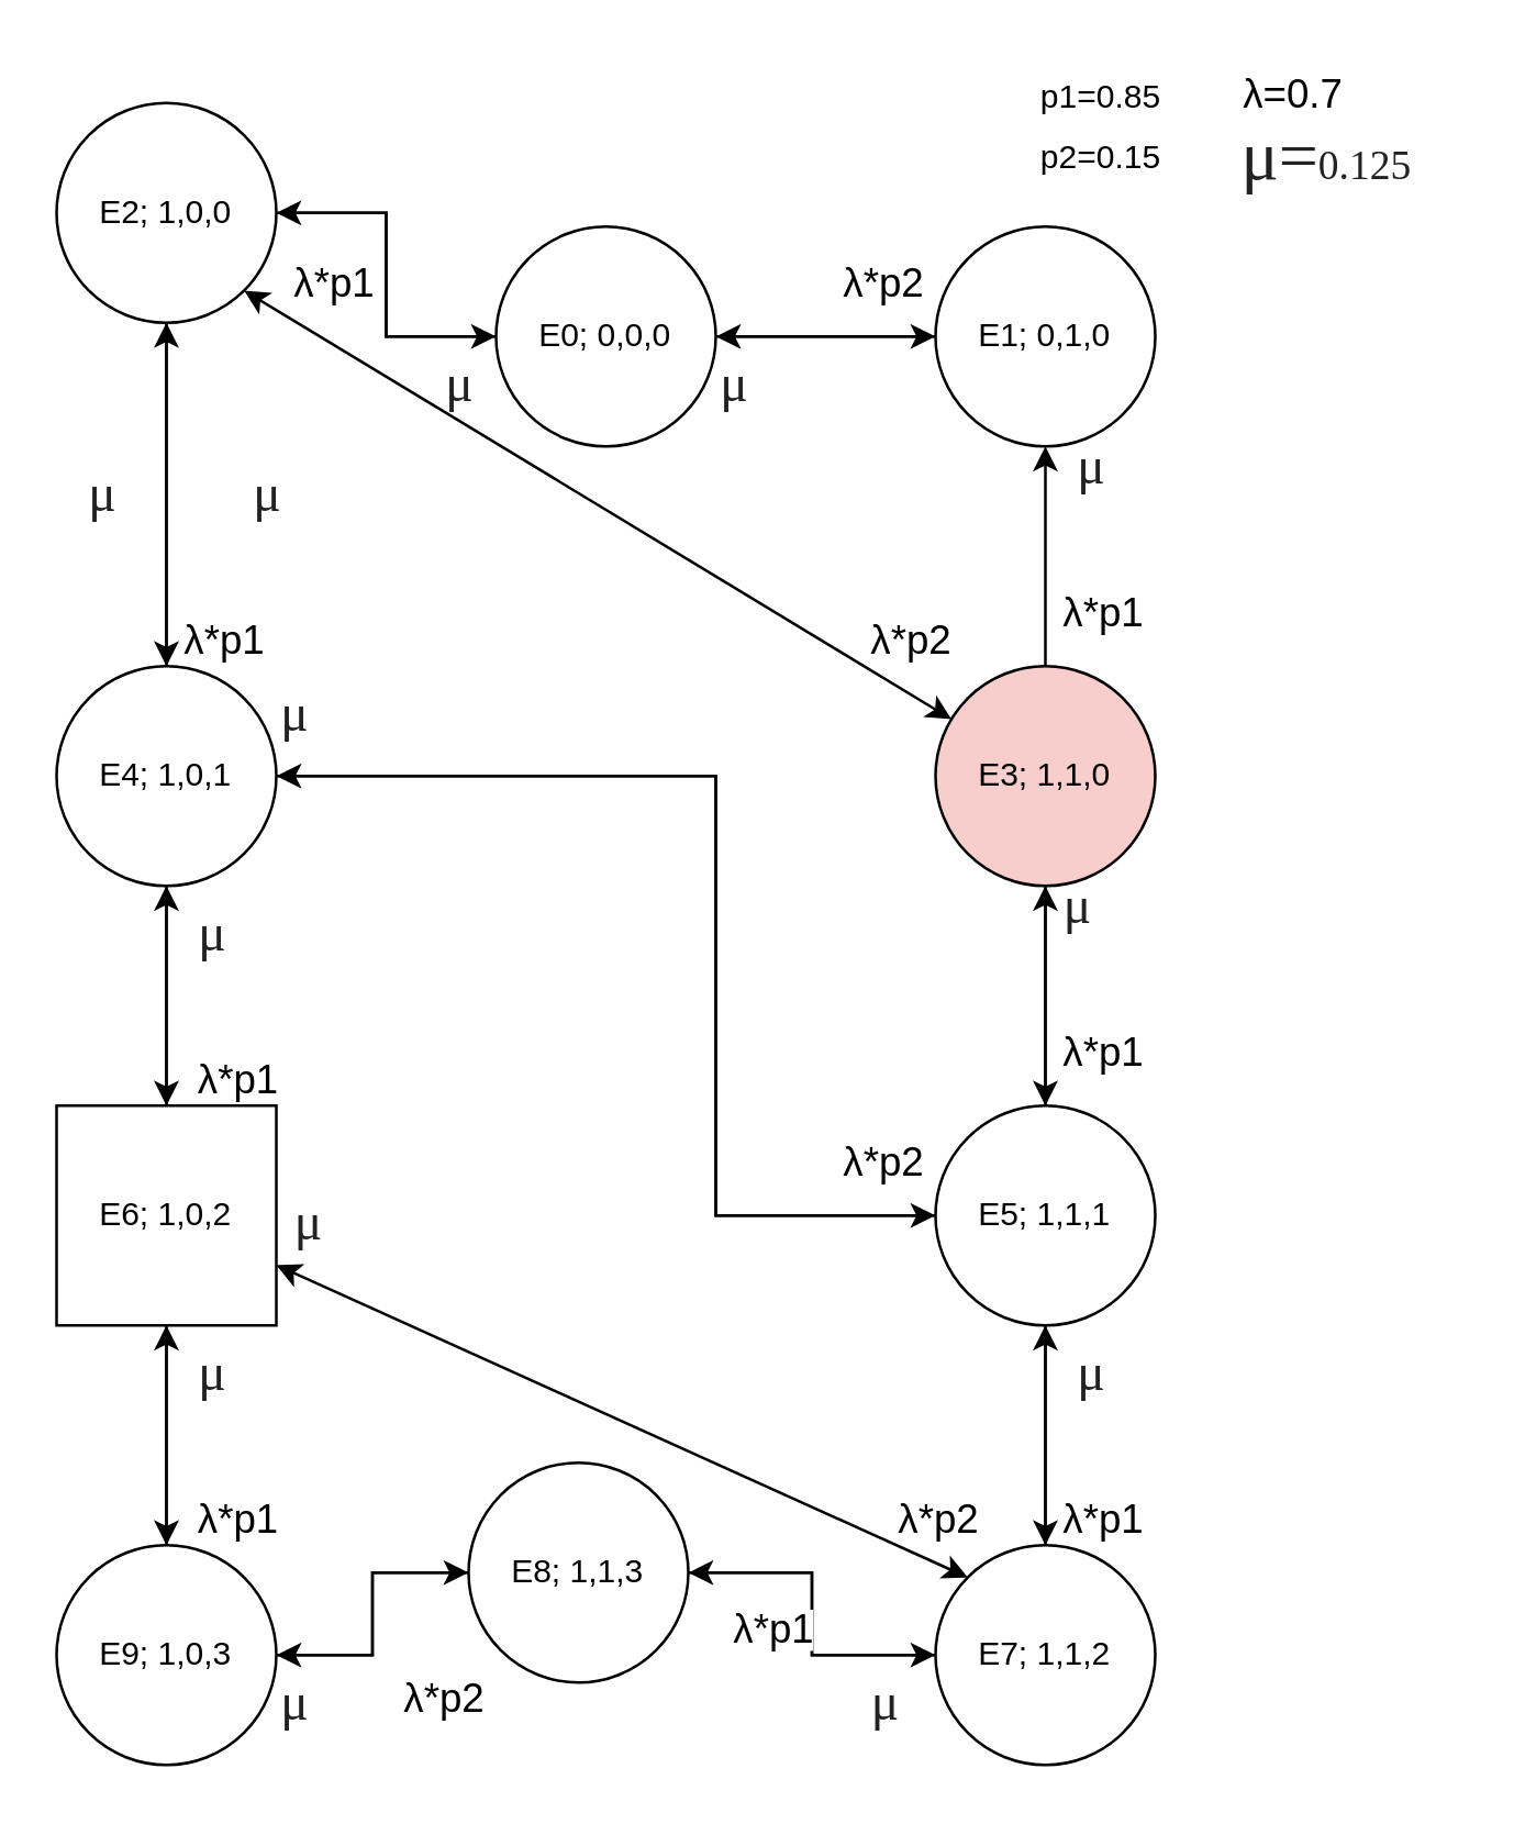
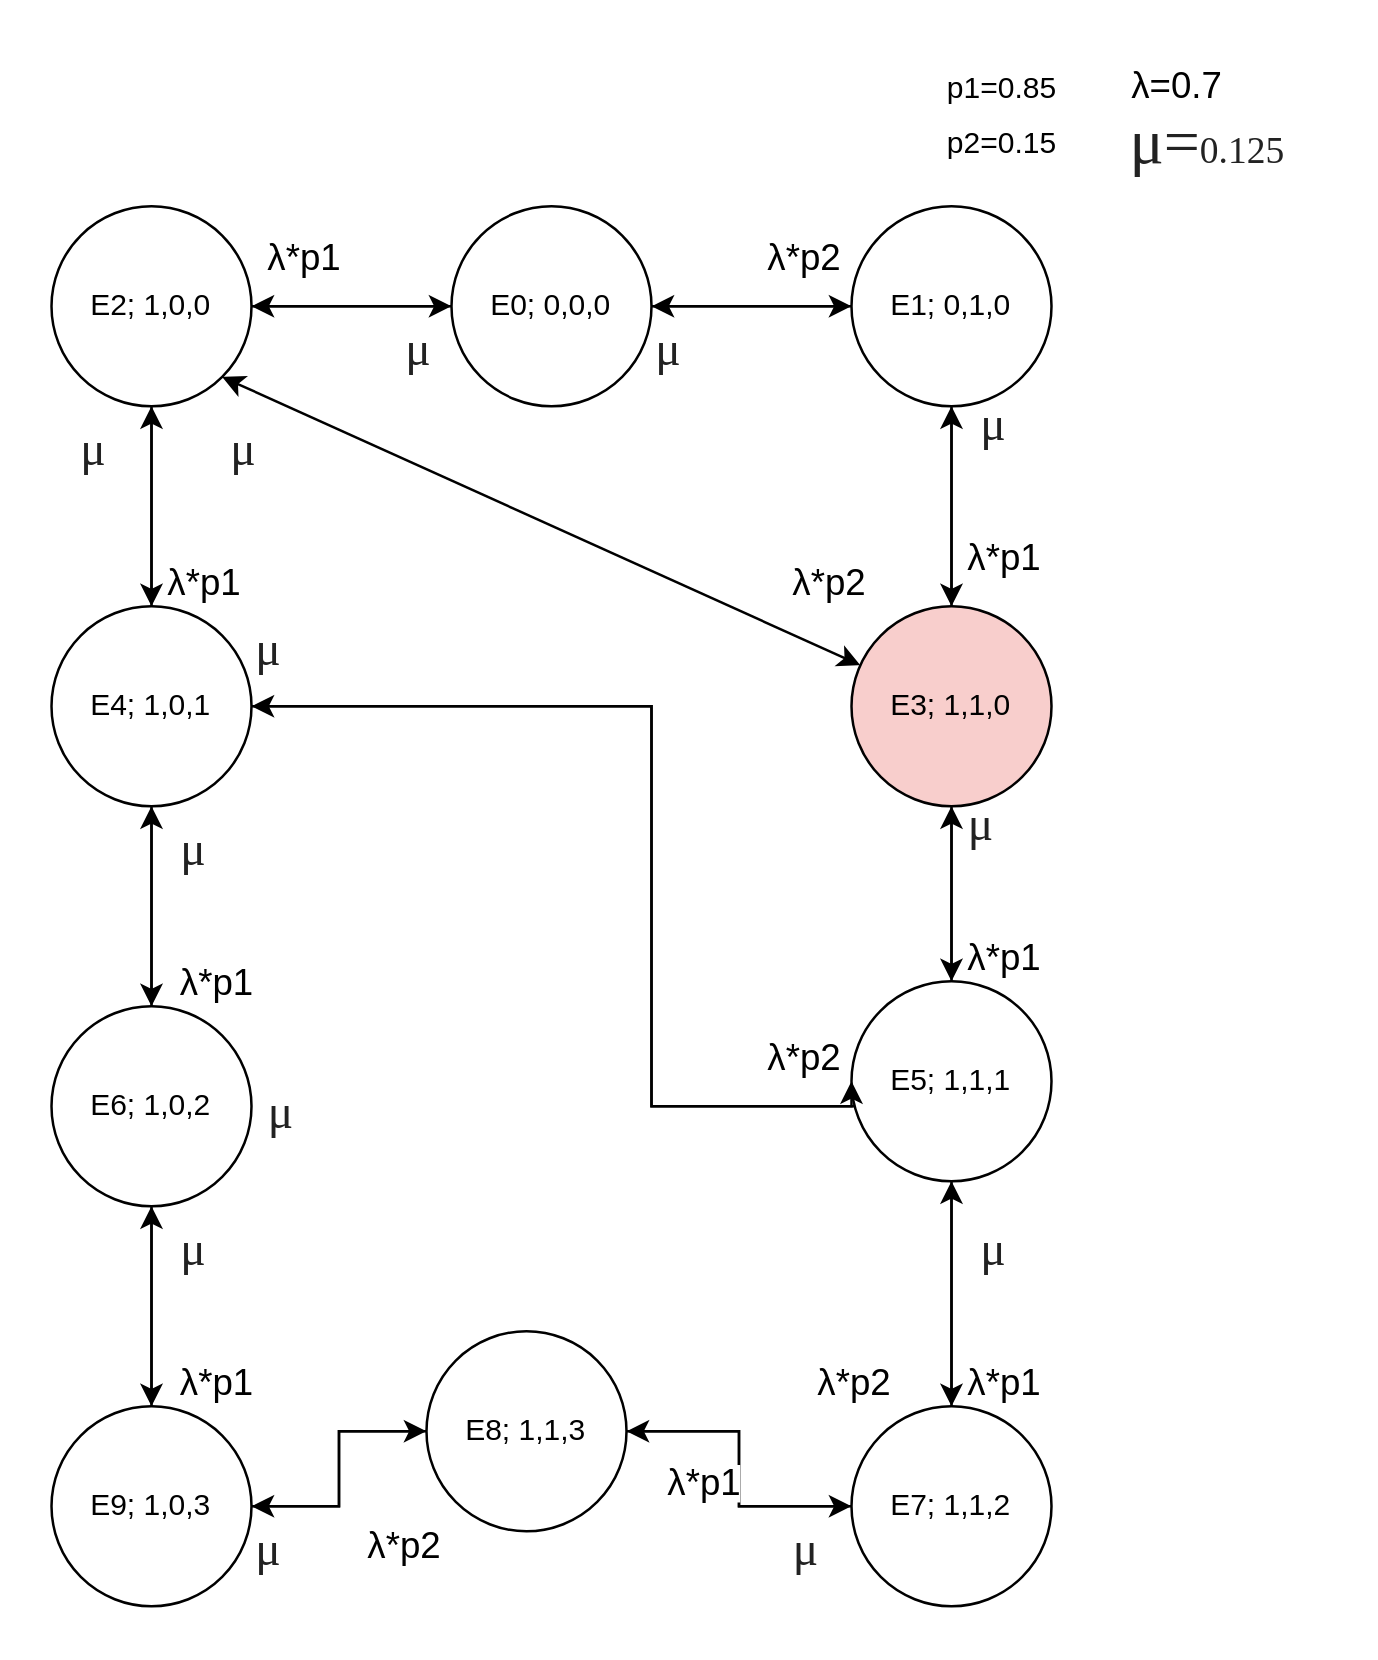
- <mxCell id="10" value="E2; 1,0,0" style="ellipse;whiteSpace=wrap;html=1;aspect=fixed;" vertex="1" parent="1"><mxGeometry x="20" y="37" width="80" height="80" as="geometry" /></mxCell>
+ <mxCell id="10" value="E2; 1,0,0" style="ellipse;whiteSpace=wrap;html=1;aspect=fixed;" vertex="1" parent="1"><mxGeometry y="82" width="80" height="80" as="geometry" x="20" /></mxCell>
+ <mxCell id="6" style="edgeStyle=orthogonalEdgeStyle;rounded=0;orthogonalLoop=1;jettySize=auto;html=1;entryX=0.5;entryY=0;entryDx=0;entryDy=0;" edge="1" parent="1" source="7" target="14"><mxGeometry relative="1" as="geometry" /></mxCell>
- <mxCell id="26" value="E6; 1,0,2" style="whiteSpace=wrap;html=1;aspect=fixed;rounded=0;" vertex="1" parent="1"><mxGeometry y="402" width="80" height="80" as="geometry" x="20" /></mxCell>
+ <mxCell id="26" value="E6; 1,0,2" style="ellipse;whiteSpace=wrap;html=1;aspect=fixed;" vertex="1" parent="1"><mxGeometry y="402" width="80" height="80" as="geometry" x="20" /></mxCell>
- <mxCell id="18" value="E5; 1,1,1" style="ellipse;whiteSpace=wrap;html=1;aspect=fixed;" vertex="1" parent="1"><mxGeometry x="340" y="402" width="80" height="80" as="geometry" /></mxCell>
+ <mxCell id="18" value="E5; 1,1,1" style="ellipse;whiteSpace=wrap;html=1;aspect=fixed;" vertex="1" parent="1"><mxGeometry x="340" y="392" width="80" height="80" as="geometry" /></mxCell>
- <mxCell id="25" style="rounded=0;orthogonalLoop=1;jettySize=auto;html=1;entryX=0;entryY=0;entryDx=0;entryDy=0;startArrow=classic;startFill=1;" edge="1" parent="1" source="26" target="29"><mxGeometry relative="1" as="geometry" /></mxCell>
